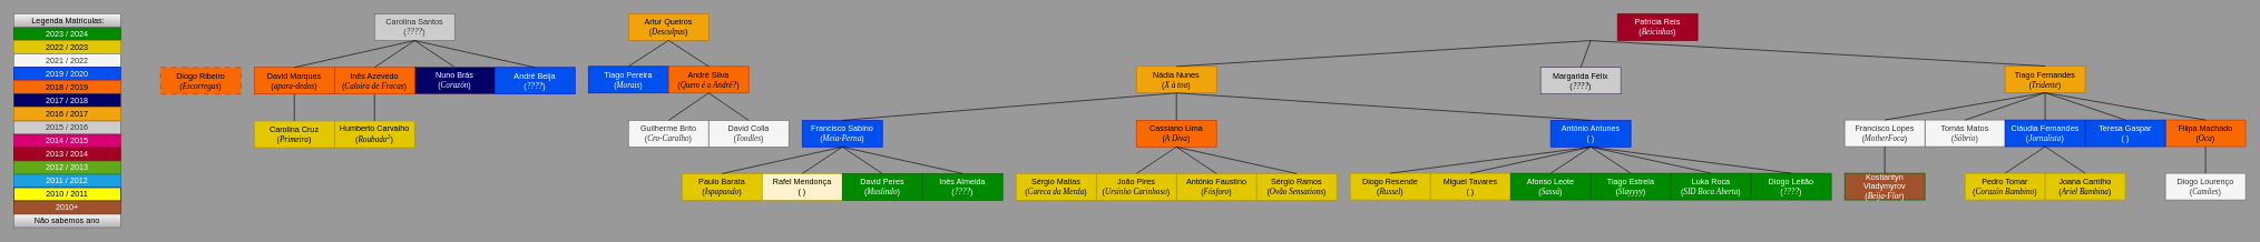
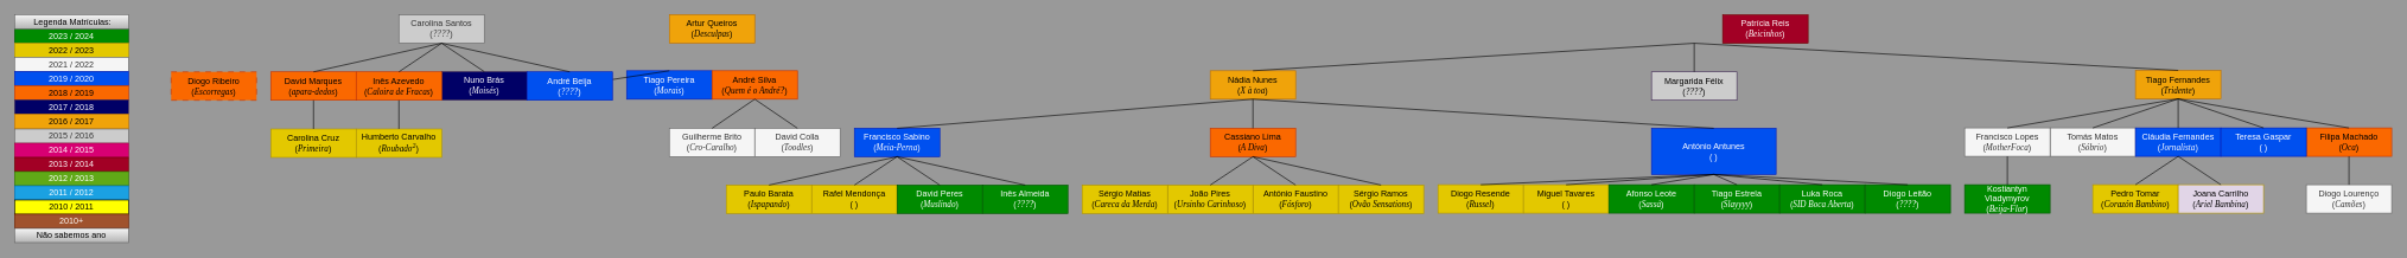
- <mxCell id="77" value="" style="endArrow=none;html=1;rounded=0;entryX=0.5;entryY=1;entryDx=0;entryDy=0;exitX=0.5;exitY=0;exitDx=0;exitDy=0;" parent="1" source="70" target="69" edge="1"><mxGeometry width="50" height="50" relative="1" as="geometry"><mxPoint x="970" y="230" as="sourcePoint" /><mxPoint x="910" y="190" as="targetPoint" /></mxGeometry></mxCell>
+ <mxCell id="77" value="" style="endArrow=none;html=1;rounded=0;exitX=0.5;exitY=0;exitDx=0;exitDy=0;" parent="1" source="70" target="82" edge="1"><mxGeometry width="50" height="50" relative="1" as="geometry"><mxPoint x="970" y="230" as="sourcePoint" /><mxPoint x="910" y="190" as="targetPoint" /></mxGeometry></mxCell>
- <mxCell id="76" value="" style="endArrow=none;html=1;rounded=0;entryX=0.5;entryY=1;entryDx=0;entryDy=0;exitX=0.5;exitY=0;exitDx=0;exitDy=0;" parent="1" source="71" target="69" edge="1"><mxGeometry width="50" height="50" relative="1" as="geometry"><mxPoint x="1030" y="310" as="sourcePoint" /><mxPoint x="970" y="270" as="targetPoint" /></mxGeometry></mxCell>
- <mxCell id="80" value="&lt;div&gt;Nuno Brás&lt;/div&gt;&lt;div&gt;(&lt;font face=&quot;Times New Roman&quot;&gt;&lt;i&gt;Corazón&lt;/i&gt;&lt;/font&gt;)&lt;/div&gt;" style="rounded=0;whiteSpace=wrap;html=1;fillColor=#000066;fontColor=#ffffff;strokeColor=#432D57;" parent="1" vertex="1"><mxGeometry x="620" y="100.25" width="120" height="40" as="geometry" /></mxCell>
+ <mxCell id="80" value="&lt;div&gt;Nuno Brás&lt;/div&gt;&lt;div&gt;(&lt;font face=&quot;Times New Roman&quot;&gt;&lt;i&gt;Moisés&lt;/i&gt;&lt;/font&gt;)&lt;/div&gt;" style="rounded=0;whiteSpace=wrap;html=1;fillColor=#000066;fontColor=#ffffff;strokeColor=#432D57;" parent="1" vertex="1"><mxGeometry x="620" y="100.25" width="120" height="40" as="geometry" /></mxCell>
- <mxCell id="23" value="&lt;div&gt;Margarida Félix&lt;/div&gt;&lt;div&gt;(&lt;i&gt;&lt;font face=&quot;Times New Roman&quot;&gt;????&lt;/font&gt;&lt;/i&gt;)&lt;/div&gt;" style="rounded=0;whiteSpace=wrap;html=1;fillColor=#CCCCCC;fontColor=#000000;strokeColor=#432D57;" parent="1" vertex="1"><mxGeometry x="2305" y="100.5" width="120" height="40" as="geometry" /></mxCell>
+ <mxCell id="23" value="&lt;div&gt;Margarida Félix&lt;/div&gt;&lt;div&gt;(&lt;i&gt;&lt;font face=&quot;Times New Roman&quot;&gt;????&lt;/font&gt;&lt;/i&gt;)&lt;/div&gt;" style="rounded=0;whiteSpace=wrap;html=1;fillColor=#CCCCCC;fontColor=#000000;strokeColor=#432D57;" parent="1" vertex="1"><mxGeometry x="2320" y="100.5" width="120" height="40" as="geometry" /></mxCell>
- <mxCell id="29" value="&lt;div&gt;António Antunes&lt;/div&gt;&lt;div&gt;( )&lt;/div&gt;" style="rounded=0;whiteSpace=wrap;html=1;fillColor=#0050ef;fontColor=#ffffff;strokeColor=#001DBC;" parent="1" vertex="1"><mxGeometry x="2320" y="180" width="120" height="40" as="geometry" /></mxCell>
+ <mxCell id="29" value="&lt;div&gt;António Antunes&lt;/div&gt;&lt;div&gt;( )&lt;/div&gt;" style="rounded=0;whiteSpace=wrap;html=1;fillColor=#0050ef;fontColor=#ffffff;strokeColor=#001DBC;" parent="1" vertex="1"><mxGeometry x="2320" y="180" width="175" height="65" as="geometry" /></mxCell>
- <mxCell id="53" value="&lt;div&gt;Rafel Mendonça&lt;/div&gt;&lt;div&gt;(&lt;font face=&quot;Times New Roman&quot;&gt;&lt;i&gt; &lt;/i&gt;&lt;/font&gt;)&lt;/div&gt;" style="rounded=0;whiteSpace=wrap;html=1;fillColor=#fff2cc;fontColor=#000000;strokeColor=#B09500;" parent="1" vertex="1"><mxGeometry x="1140" y="260" width="120" height="40" as="geometry" /></mxCell>
+ <mxCell id="53" value="&lt;div&gt;Rafel Mendonça&lt;/div&gt;&lt;div&gt;(&lt;font face=&quot;Times New Roman&quot;&gt;&lt;i&gt; &lt;/i&gt;&lt;/font&gt;)&lt;/div&gt;" style="rounded=0;whiteSpace=wrap;html=1;fillColor=#e3c800;fontColor=#000000;strokeColor=#B09500;" parent="1" vertex="1"><mxGeometry x="1140" y="260" width="120" height="40" as="geometry" /></mxCell>
- <mxCell id="11" value="&lt;div&gt;Kostiantyn Vladymyrov&lt;/div&gt;&lt;div&gt;&lt;span style=&quot;background-color: initial;&quot;&gt;(&lt;font face=&quot;Times New Roman&quot;&gt;&lt;i&gt;Beija-Flor&lt;/i&gt;&lt;/font&gt;&lt;/span&gt;&lt;span style=&quot;background-color: initial;&quot;&gt;)&lt;/span&gt;&lt;/div&gt;" style="rounded=0;whiteSpace=wrap;html=1;fillColor=#a0522d;fontColor=#ffffff;strokeColor=#005700;" parent="1" vertex="1"><mxGeometry x="2760" y="259.5" width="120" height="40" as="geometry" /></mxCell>
+ <mxCell id="11" value="&lt;div&gt;Kostiantyn Vladymyrov&lt;/div&gt;&lt;div&gt;&lt;span style=&quot;background-color: initial;&quot;&gt;(&lt;font face=&quot;Times New Roman&quot;&gt;&lt;i&gt;Beija-Flor&lt;/i&gt;&lt;/font&gt;&lt;/span&gt;&lt;span style=&quot;background-color: initial;&quot;&gt;)&lt;/span&gt;&lt;/div&gt;" style="rounded=0;whiteSpace=wrap;html=1;fillColor=#008a00;fontColor=#ffffff;strokeColor=#005700;" parent="1" vertex="1"><mxGeometry x="2760" y="259.5" width="120" height="40" as="geometry" /></mxCell>
- <mxCell id="9" value="&lt;div&gt;Joana Carrilho&lt;/div&gt;&lt;div&gt;&lt;span style=&quot;background-color: initial;&quot;&gt;(&lt;font face=&quot;Times New Roman&quot;&gt;&lt;i&gt;Ariel Bambina&lt;/i&gt;&lt;/font&gt;&lt;/span&gt;&lt;span style=&quot;background-color: initial;&quot;&gt;)&lt;/span&gt;&lt;br&gt;&lt;/div&gt;" style="rounded=0;whiteSpace=wrap;html=1;fillColor=#e3c800;fontColor=#000000;strokeColor=#B09500;" parent="1" vertex="1"><mxGeometry x="3060" y="259.5" width="120" height="40" as="geometry" /></mxCell>
+ <mxCell id="9" value="&lt;div&gt;Joana Carrilho&lt;/div&gt;&lt;div&gt;&lt;span style=&quot;background-color: initial;&quot;&gt;(&lt;font face=&quot;Times New Roman&quot;&gt;&lt;i&gt;Ariel Bambina&lt;/i&gt;&lt;/font&gt;&lt;/span&gt;&lt;span style=&quot;background-color: initial;&quot;&gt;)&lt;/span&gt;&lt;br&gt;&lt;/div&gt;" style="rounded=0;whiteSpace=wrap;html=1;fillColor=#e1d5e7;fontColor=#000000;strokeColor=#B09500;" parent="1" vertex="1"><mxGeometry x="3060" y="259.5" width="120" height="40" as="geometry" /></mxCell>
